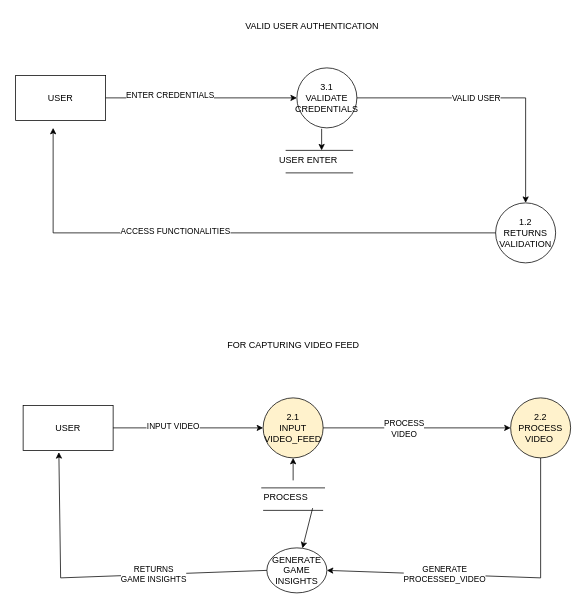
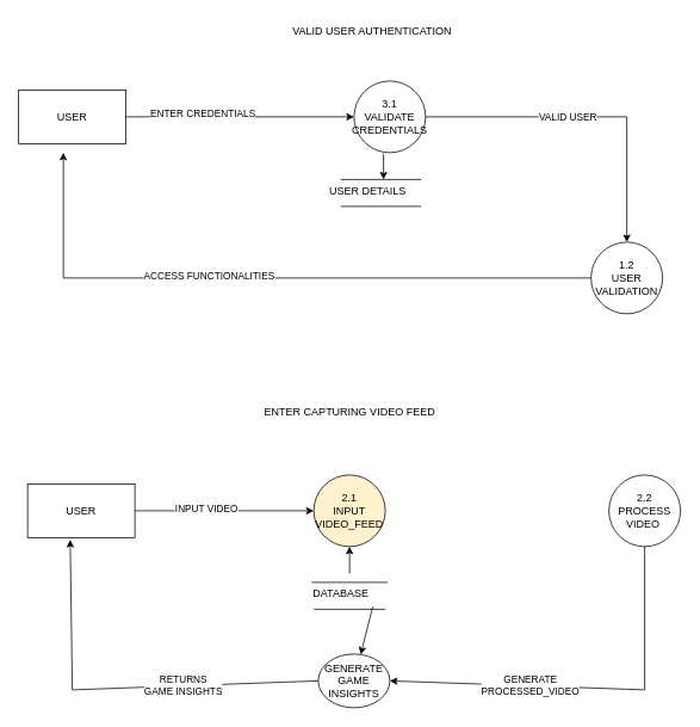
- <mxCell id="17" value="USER ENTER" style="text;html=1;align=center;verticalAlign=middle;resizable=0;points=[];autosize=1;strokeColor=none;fillColor=none;" parent="1" vertex="1"><mxGeometry x="355" y="198" width="110" height="30" as="geometry" /></mxCell>
+ <mxCell id="17" value="USER DETAILS" style="text;html=1;align=center;verticalAlign=middle;resizable=0;points=[];autosize=1;strokeColor=none;fillColor=none;" parent="1" vertex="1"><mxGeometry x="355" y="198" width="110" height="30" as="geometry" /></mxCell>
- <mxCell id="4" value="1.2&lt;div&gt;RETURNS&lt;/div&gt;&lt;div&gt;VALIDATION&lt;/div&gt;" style="ellipse;whiteSpace=wrap;html=1;aspect=fixed;" parent="1" vertex="1"><mxGeometry x="660" y="270" width="80" height="80" as="geometry" /></mxCell>
+ <mxCell id="4" value="1.2&lt;div&gt;USER&lt;/div&gt;&lt;div&gt;VALIDATION&lt;/div&gt;" style="ellipse;whiteSpace=wrap;html=1;aspect=fixed;" parent="1" vertex="1"><mxGeometry x="660" y="270" width="80" height="80" as="geometry" /></mxCell>
- <mxCell id="12" value="FOR CAPTURING VIDEO FEED" style="text;html=1;align=center;verticalAlign=middle;resizable=0;points=[];autosize=1;strokeColor=none;fillColor=none;" parent="1" vertex="1"><mxGeometry x="290" y="445" width="200" height="30" as="geometry" /></mxCell>
+ <mxCell id="12" value="ENTER CAPTURING VIDEO FEED" style="text;html=1;align=center;verticalAlign=middle;resizable=0;points=[];autosize=1;strokeColor=none;fillColor=none;" parent="1" vertex="1"><mxGeometry x="290" y="445" width="200" height="30" as="geometry" /></mxCell>
- <mxCell id="25" value="" style="endArrow=classic;html=1;rounded=0;exitX=1;exitY=0.5;exitDx=0;exitDy=0;" parent="1" source="18" target="24" edge="1"><mxGeometry width="50" height="50" relative="1" as="geometry"><mxPoint x="410" y="570" as="sourcePoint" /><mxPoint x="460" y="520" as="targetPoint" /></mxGeometry></mxCell>
- <mxCell id="26" value="PROCESS&lt;div&gt;VIDEO&lt;/div&gt;" style="edgeLabel;html=1;align=center;verticalAlign=middle;resizable=0;points=[];" parent="25" vertex="1" connectable="0"><mxGeometry x="-0.146" relative="1" as="geometry"><mxPoint as="offset" /></mxGeometry></mxCell>
- <mxCell id="24" value="2.2&lt;div&gt;PROCESS&lt;/div&gt;&lt;div&gt;VIDEO&amp;nbsp;&lt;/div&gt;" style="ellipse;whiteSpace=wrap;html=1;aspect=fixed;fillColor=#fff2cc;" parent="1" vertex="1"><mxGeometry x="680" y="530" width="80" height="80" as="geometry" /></mxCell>
+ <mxCell id="24" value="2.2&lt;div&gt;PROCESS&lt;/div&gt;&lt;div&gt;VIDEO&amp;nbsp;&lt;/div&gt;" style="ellipse;whiteSpace=wrap;html=1;aspect=fixed;" parent="1" vertex="1"><mxGeometry x="680" y="530" width="80" height="80" as="geometry" /></mxCell>
- <mxCell id="31" value="PROCESS" style="text;html=1;align=center;verticalAlign=middle;resizable=0;points=[];autosize=1;strokeColor=none;fillColor=none;" parent="1" vertex="1"><mxGeometry x="335" y="648" width="90" height="30" as="geometry" /></mxCell>
+ <mxCell id="31" value="DATABASE" style="text;html=1;align=center;verticalAlign=middle;resizable=0;points=[];autosize=1;strokeColor=none;fillColor=none;" parent="1" vertex="1"><mxGeometry x="335" y="648" width="90" height="30" as="geometry" /></mxCell>
